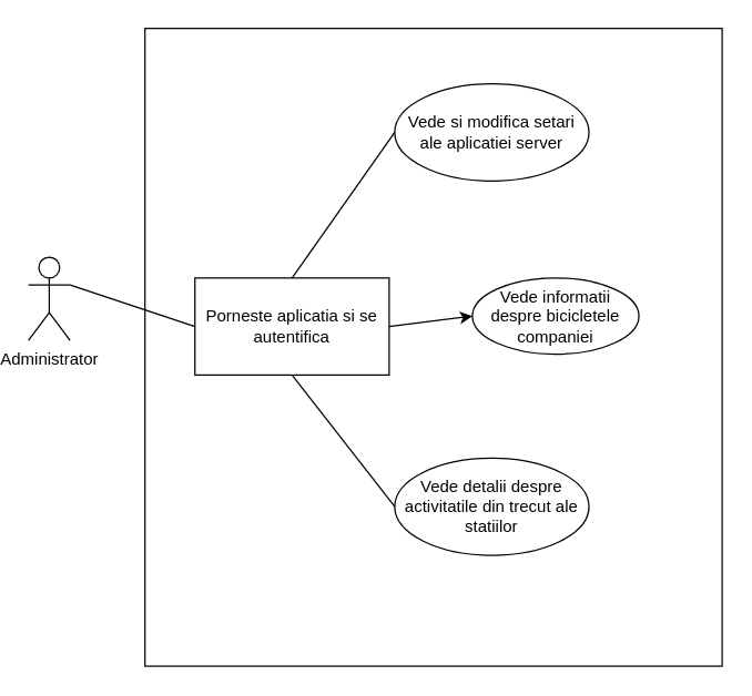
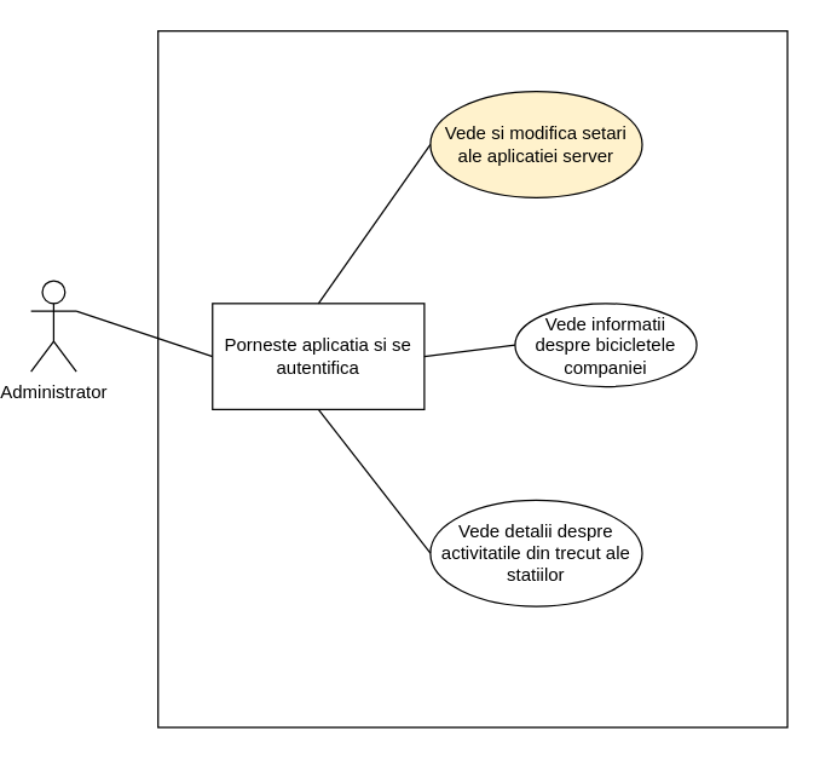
- <mxCell id="5" value="Vede si modifica setari ale aplicatiei server" style="ellipse;whiteSpace=wrap;html=1;" vertex="1" parent="1"><mxGeometry x="284" y="60" width="140" height="70" as="geometry" /></mxCell>
+ <mxCell id="5" value="Vede si modifica setari ale aplicatiei server" style="ellipse;whiteSpace=wrap;html=1;fillColor=#fff2cc;" vertex="1" parent="1"><mxGeometry x="284" y="60" width="140" height="70" as="geometry" /></mxCell>
- <mxCell id="10" value="" style="edgeStyle=none;html=1;endArrow=classic;verticalAlign=bottom;entryX=0;entryY=0.5;entryDx=0;entryDy=0;exitX=1;exitY=0.5;exitDx=0;exitDy=0;" edge="1" parent="1" source="4" target="6"><mxGeometry width="160" relative="1" as="geometry"><mxPoint x="160" y="300" as="sourcePoint" /><mxPoint x="320" y="300" as="targetPoint" /></mxGeometry></mxCell>
+ <mxCell id="10" value="" style="edgeStyle=none;html=1;endArrow=none;verticalAlign=bottom;entryX=0;entryY=0.5;entryDx=0;entryDy=0;exitX=1;exitY=0.5;exitDx=0;exitDy=0;" edge="1" parent="1" source="4" target="6"><mxGeometry width="160" relative="1" as="geometry"><mxPoint x="160" y="300" as="sourcePoint" /><mxPoint x="320" y="300" as="targetPoint" /></mxGeometry></mxCell>
